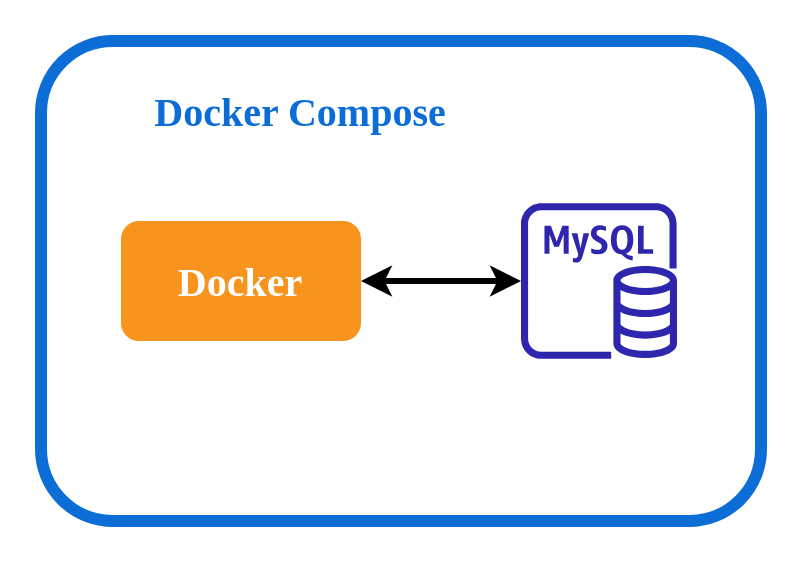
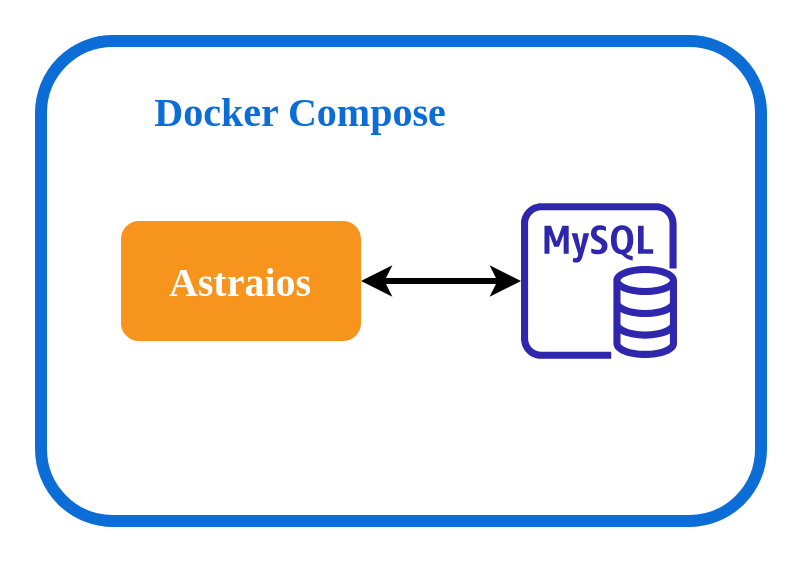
- <mxCell id="4" value="&lt;font size=&quot;1&quot; face=&quot;Ubuntu&quot; color=&quot;#ffffff&quot;&gt;&lt;b style=&quot;font-size: 20px;&quot;&gt;Docker&lt;/b&gt;&lt;/font&gt;" style="rounded=1;whiteSpace=wrap;html=1;strokeWidth=3;strokeColor=none;fillColor=#F7941E;" vertex="1" parent="1"><mxGeometry x="60" y="110" width="120" height="60" as="geometry" /></mxCell>
+ <mxCell id="4" value="&lt;font size=&quot;1&quot; face=&quot;Ubuntu&quot; color=&quot;#ffffff&quot;&gt;&lt;b style=&quot;font-size: 20px;&quot;&gt;Astraios&lt;/b&gt;&lt;/font&gt;" style="rounded=1;whiteSpace=wrap;html=1;strokeWidth=3;strokeColor=none;fillColor=#F7941E;" vertex="1" parent="1"><mxGeometry x="60" y="110" width="120" height="60" as="geometry" /></mxCell>
